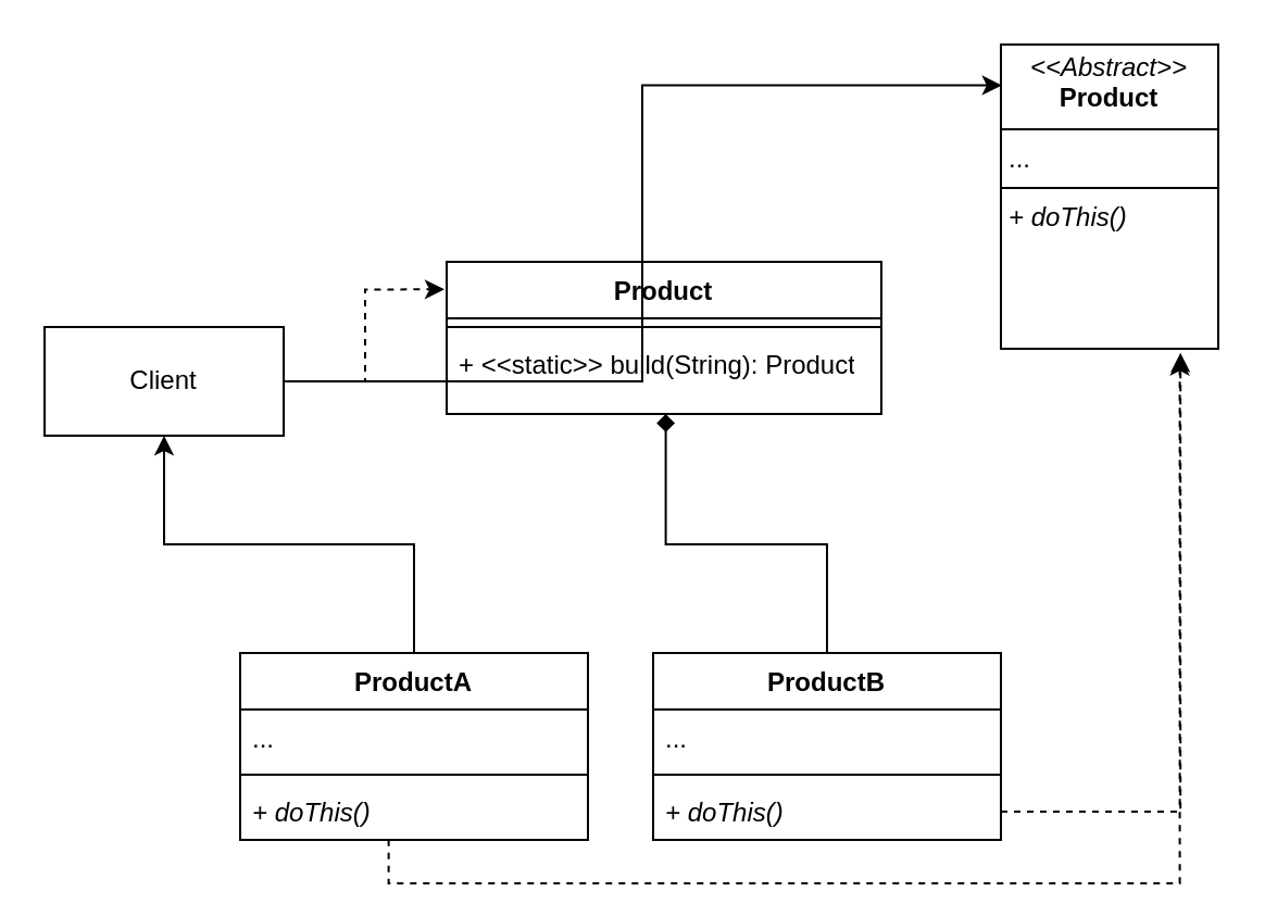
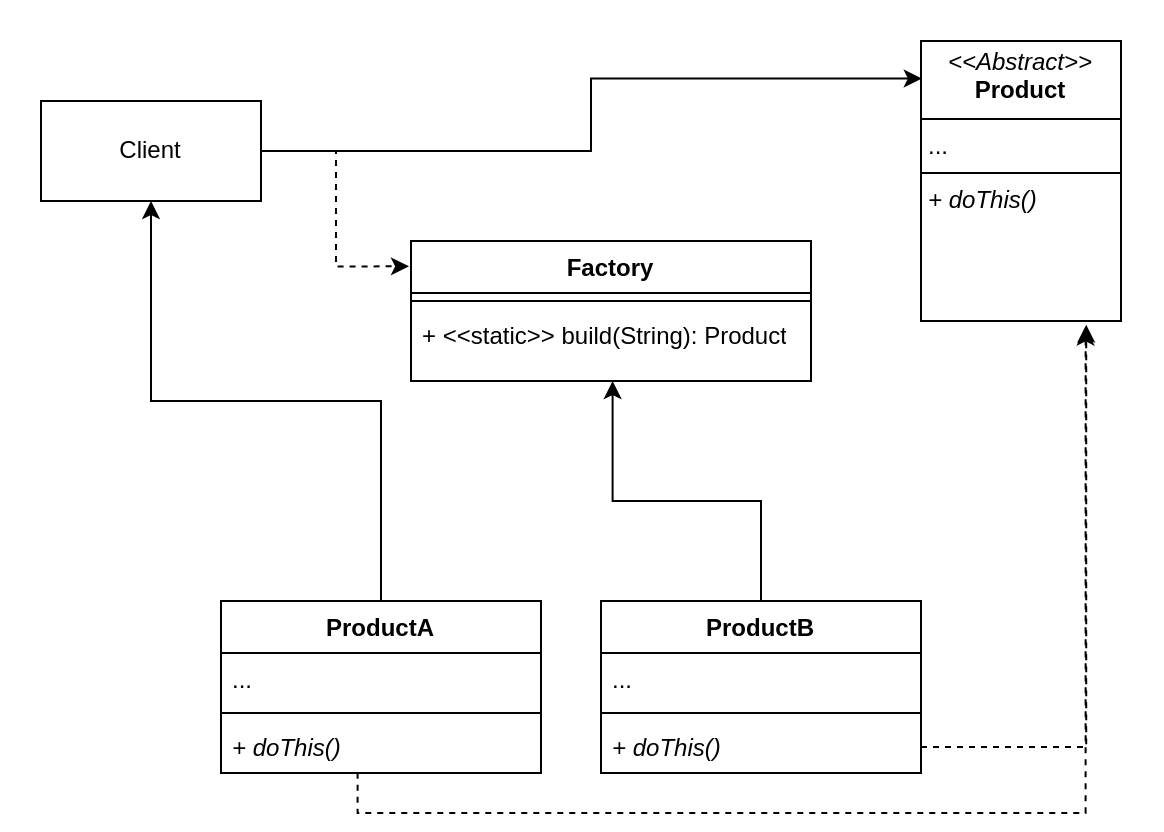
- <mxCell id="10" value="Product" style="swimlane;fontStyle=1;align=center;verticalAlign=top;childLayout=stackLayout;horizontal=1;startSize=26;horizontalStack=0;resizeParent=1;resizeParentMax=0;resizeLast=0;collapsible=1;marginBottom=0;whiteSpace=wrap;html=1;" vertex="1" parent="1"><mxGeometry x="205" y="120" width="200" height="70" as="geometry" /></mxCell>
+ <mxCell id="10" value="Factory" style="swimlane;fontStyle=1;align=center;verticalAlign=top;childLayout=stackLayout;horizontal=1;startSize=26;horizontalStack=0;resizeParent=1;resizeParentMax=0;resizeLast=0;collapsible=1;marginBottom=0;whiteSpace=wrap;html=1;" vertex="1" parent="1"><mxGeometry x="205" y="120" width="200" height="70" as="geometry" /></mxCell>
- <mxCell id="13" value="Client" style="html=1;whiteSpace=wrap;" vertex="1" parent="1"><mxGeometry x="20" y="150" width="110" height="50" as="geometry" /></mxCell>
+ <mxCell id="13" value="Client" style="html=1;whiteSpace=wrap;" vertex="1" parent="1"><mxGeometry x="20" y="50" width="110" height="50" as="geometry" /></mxCell>
- <mxCell id="18" style="edgeStyle=orthogonalEdgeStyle;rounded=0;orthogonalLoop=1;jettySize=auto;html=1;exitX=0.5;exitY=0;exitDx=0;exitDy=0;entryX=0.504;entryY=1;entryDx=0;entryDy=0;entryPerimeter=0;endArrow=diamond;" edge="1" parent="1" source="2" target="12"><mxGeometry relative="1" as="geometry"><mxPoint x="370" y="310" as="sourcePoint" /><mxPoint x="305" y="190" as="targetPoint" /><Array as="points"><mxPoint x="380" y="250" /><mxPoint x="306" y="250" /></Array></mxGeometry></mxCell>
+ <mxCell id="18" style="edgeStyle=orthogonalEdgeStyle;rounded=0;orthogonalLoop=1;jettySize=auto;html=1;exitX=0.5;exitY=0;exitDx=0;exitDy=0;entryX=0.504;entryY=1;entryDx=0;entryDy=0;entryPerimeter=0;" edge="1" parent="1" source="2" target="12"><mxGeometry relative="1" as="geometry"><mxPoint x="370" y="310" as="sourcePoint" /><mxPoint x="305" y="190" as="targetPoint" /><Array as="points"><mxPoint x="380" y="250" /><mxPoint x="306" y="250" /></Array></mxGeometry></mxCell>
